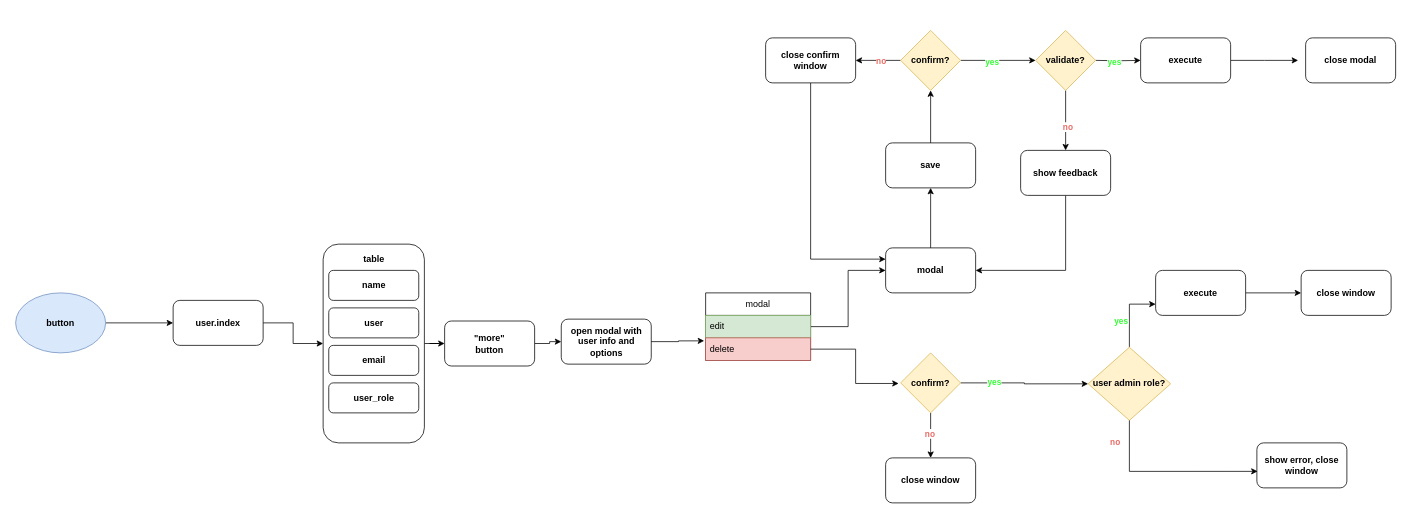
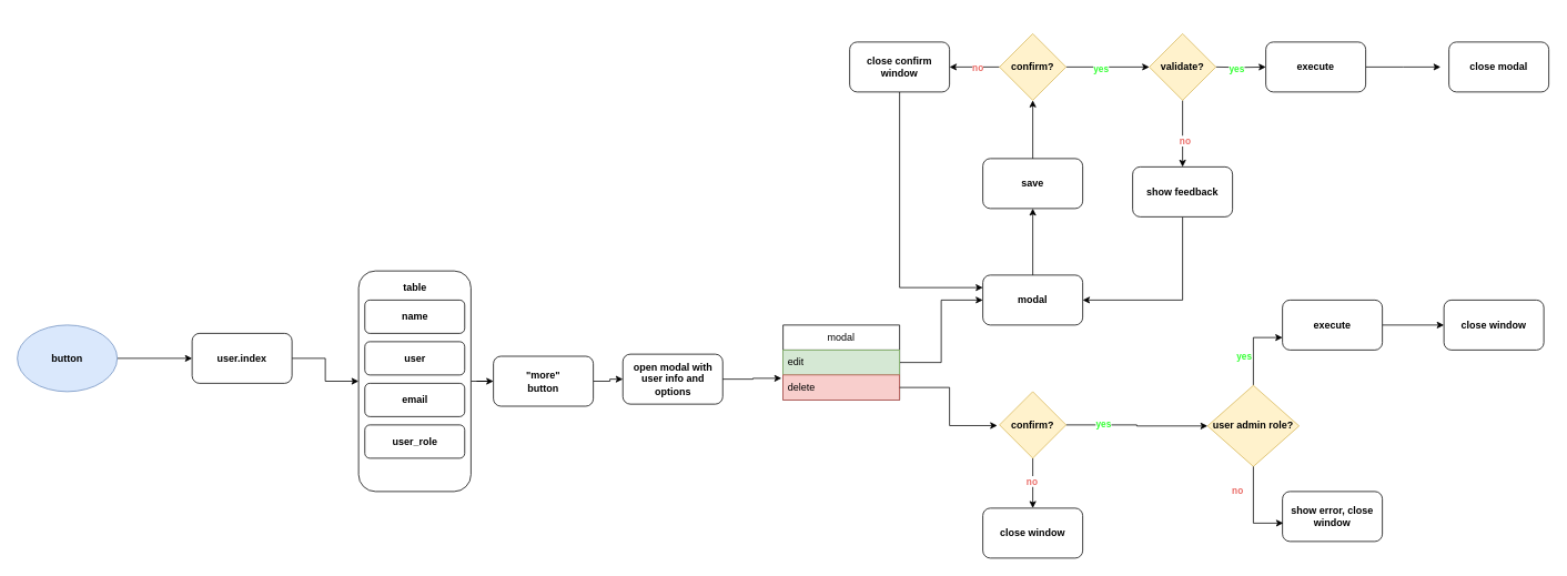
- <mxCell id="54" value="show error, close window" style="rounded=1;whiteSpace=wrap;html=1;fontStyle=1" vertex="1" parent="1"><mxGeometry x="1675" y="590" width="120" height="60" as="geometry" /></mxCell>
+ <mxCell id="54" value="show error, close window" style="rounded=1;whiteSpace=wrap;html=1;fontStyle=1" vertex="1" parent="1"><mxGeometry x="1540" y="590" width="120" height="60" as="geometry" /></mxCell>
